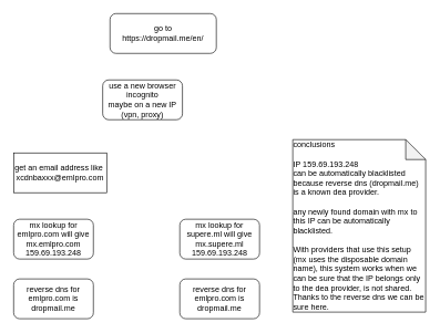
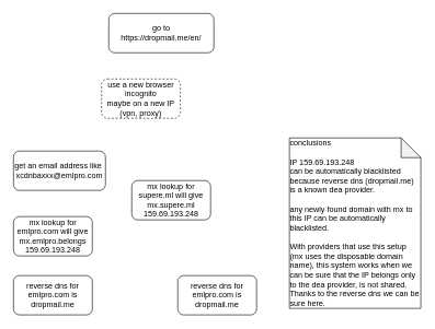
- <mxCell id="6" value="&lt;div&gt;use a new browser &lt;br&gt;&lt;/div&gt;&lt;div&gt;incognito&lt;/div&gt;&lt;div&gt;maybe on a new IP (vpn, proxy)&lt;/div&gt;" style="rounded=1;whiteSpace=wrap;html=1;" vertex="1" parent="1"><mxGeometry x="154" y="120" width="120" height="60" as="geometry" /></mxCell>
+ <mxCell id="6" value="&lt;div&gt;use a new browser &lt;br&gt;&lt;/div&gt;&lt;div&gt;incognito&lt;/div&gt;&lt;div&gt;maybe on a new IP (vpn, proxy)&lt;/div&gt;" style="rounded=1;whiteSpace=wrap;html=1;dashed=1;" vertex="1" parent="1"><mxGeometry x="154" y="120" width="120" height="60" as="geometry" /></mxCell>
- <mxCell id="3" value="&lt;div&gt;get an email address like&amp;nbsp;&lt;/div&gt;&lt;div&gt;xcdnbaxxx@emlpro.com&lt;br&gt;&lt;/div&gt;" style="whiteSpace=wrap;html=1;rounded=0;" vertex="1" parent="1"><mxGeometry x="20" y="230" width="140" height="60" as="geometry" /></mxCell>
+ <mxCell id="3" value="&lt;div&gt;get an email address like&amp;nbsp;&lt;/div&gt;&lt;div&gt;xcdnbaxxx@emlpro.com&lt;br&gt;&lt;/div&gt;" style="rounded=1;whiteSpace=wrap;html=1;" vertex="1" parent="1"><mxGeometry x="20" y="230" width="140" height="60" as="geometry" /></mxCell>
- <mxCell id="4" value="&lt;div&gt;mx lookup for emlpro.com will give&lt;/div&gt;&lt;div&gt;mx.emlpro.com&lt;/div&gt;&lt;div&gt;159.69.193.248&lt;br&gt;&lt;/div&gt;" style="rounded=1;whiteSpace=wrap;html=1;" vertex="1" parent="1"><mxGeometry x="20" y="330" width="120" height="60" as="geometry" /></mxCell>
+ <mxCell id="4" value="&lt;div&gt;mx lookup for emlpro.com will give&lt;/div&gt;&lt;div&gt;mx.emlpro.belongs&lt;/div&gt;&lt;div&gt;159.69.193.248&lt;br&gt;&lt;/div&gt;" style="rounded=1;whiteSpace=wrap;html=1;" vertex="1" parent="1"><mxGeometry x="20" y="330" width="120" height="60" as="geometry" /></mxCell>
- <mxCell id="7" value="&lt;div&gt;mx lookup for supere.ml will give&lt;/div&gt;&lt;div&gt;mx.supere.ml&lt;/div&gt;&lt;div&gt;159.69.193.248&lt;br&gt;&lt;/div&gt;" style="rounded=1;whiteSpace=wrap;html=1;" vertex="1" parent="1"><mxGeometry x="270" y="330" width="120" height="60" as="geometry" /></mxCell>
+ <mxCell id="7" value="&lt;div&gt;mx lookup for supere.ml will give&lt;/div&gt;&lt;div&gt;mx.supere.ml&lt;/div&gt;&lt;div&gt;159.69.193.248&lt;br&gt;&lt;/div&gt;" style="rounded=1;whiteSpace=wrap;html=1;" vertex="1" parent="1"><mxGeometry x="200" y="275" width="120" height="60" as="geometry" /></mxCell>
